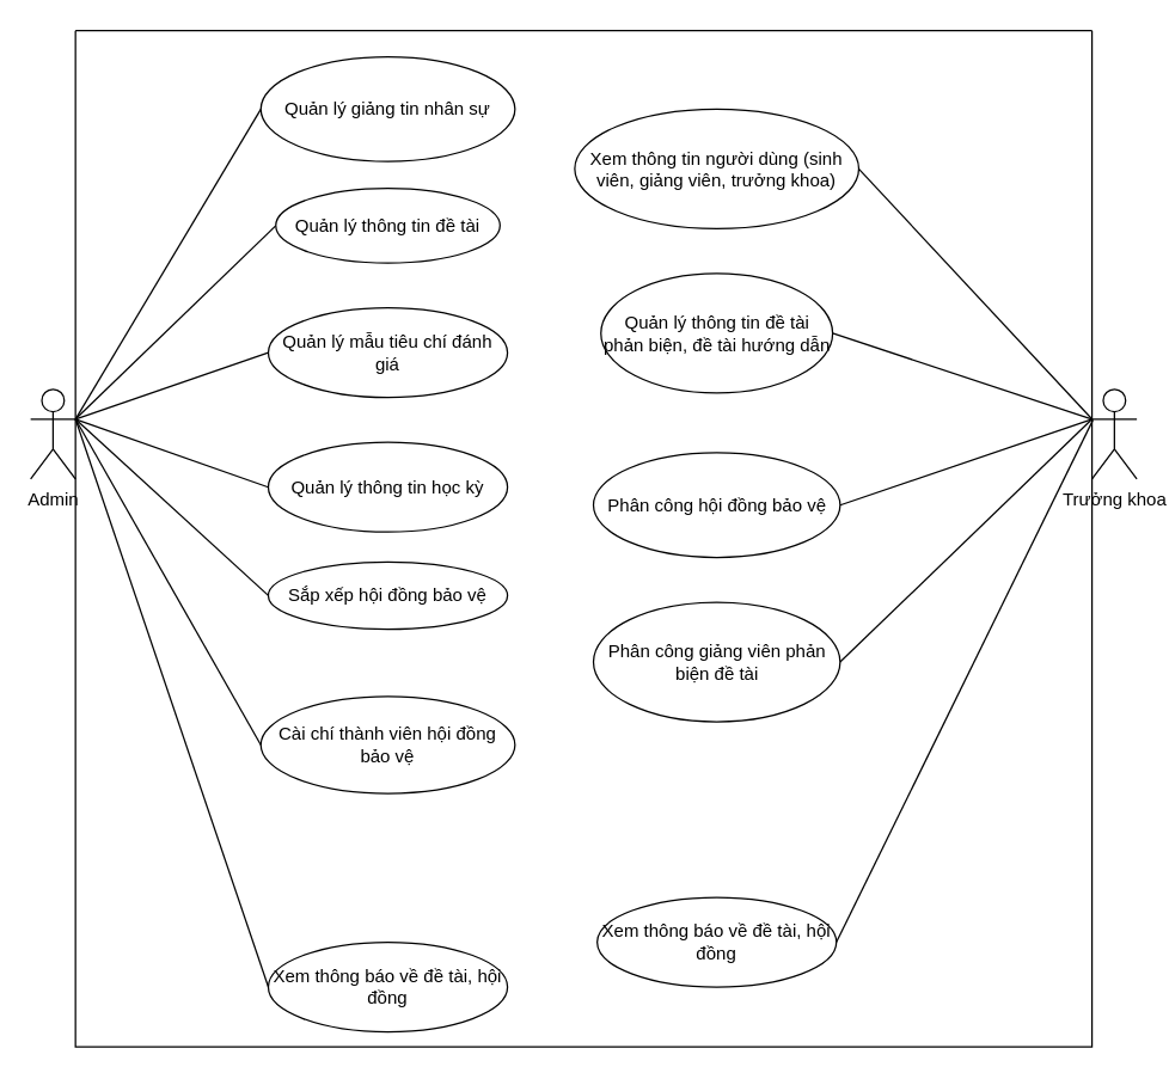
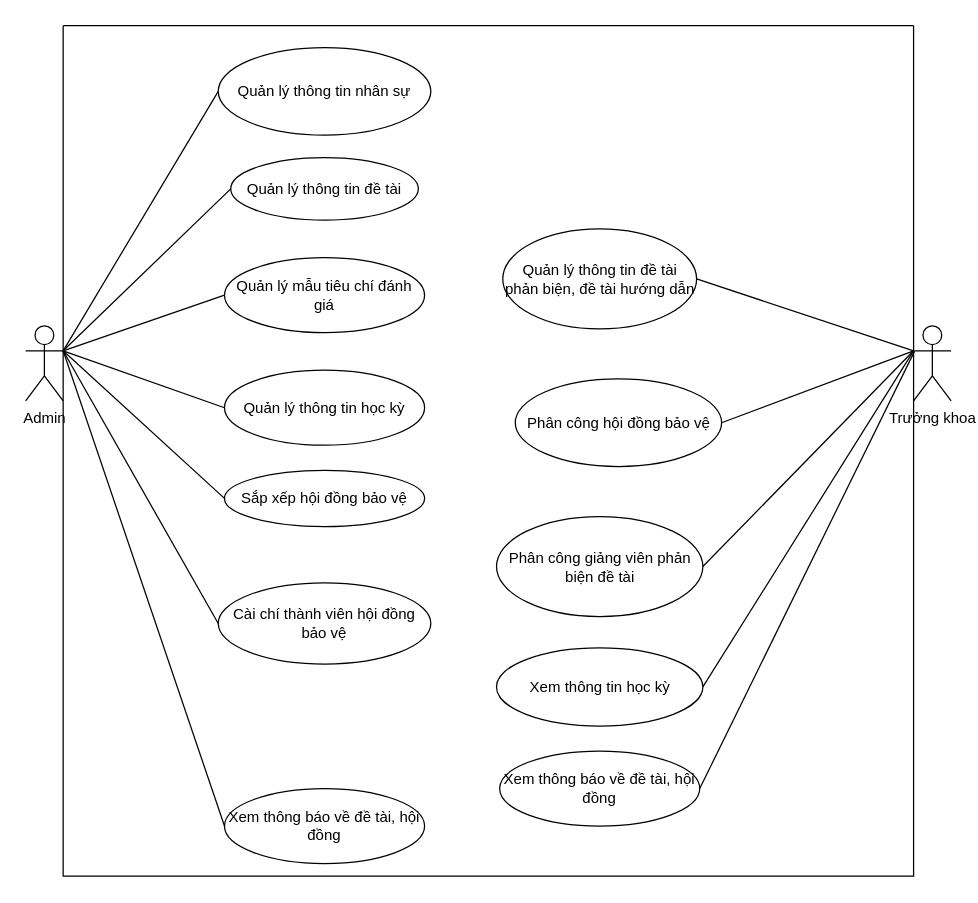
- <mxCell id="21" value="Quản lý giảng tin nhân sự" style="ellipse;whiteSpace=wrap;html=1;" parent="15" vertex="1"><mxGeometry x="124" y="17.5" width="170" height="70" as="geometry" /></mxCell>
+ <mxCell id="21" value="Quản lý thông tin nhân sự" style="ellipse;whiteSpace=wrap;html=1;" parent="15" vertex="1"><mxGeometry x="124" y="17.5" width="170" height="70" as="geometry" /></mxCell>
- <mxCell id="26" value="Xem thông tin người dùng (sinh viên, giảng viên, trưởng khoa)" style="ellipse;whiteSpace=wrap;html=1;" parent="15" vertex="1"><mxGeometry x="334" y="52.5" width="190" height="80" as="geometry" /></mxCell>
- <mxCell id="10" value="" style="endArrow=none;html=1;rounded=0;entryX=0;entryY=0.333;entryDx=0;entryDy=0;entryPerimeter=0;exitX=1;exitY=0.5;exitDx=0;exitDy=0;" parent="1" source="26" target="3" edge="1"><mxGeometry width="50" height="50" relative="1" as="geometry"><mxPoint x="360" y="380" as="sourcePoint" /><mxPoint x="410" y="330" as="targetPoint" /></mxGeometry></mxCell>
- <mxCell id="22" value="Phân công hội đồng bảo vệ" style="ellipse;whiteSpace=wrap;html=1;" parent="15" vertex="1"><mxGeometry x="346.5" y="282.5" width="165" height="70" as="geometry" /></mxCell>
+ <mxCell id="22" value="Phân công hội đồng bảo vệ" style="ellipse;whiteSpace=wrap;html=1;" parent="15" vertex="1"><mxGeometry x="361.5" y="282.5" width="165" height="70" as="geometry" /></mxCell>
+ <mxCell id="14" value="" style="endArrow=none;html=1;rounded=0;entryX=0;entryY=0.333;entryDx=0;entryDy=0;entryPerimeter=0;exitX=1;exitY=0.5;exitDx=0;exitDy=0;" parent="1" source="25" target="3" edge="1"><mxGeometry width="50" height="50" relative="1" as="geometry"><mxPoint x="360" y="380" as="sourcePoint" /><mxPoint x="410" y="330" as="targetPoint" /></mxGeometry></mxCell>
- <mxCell id="24" value="Phân công giảng viên phản biện đề tài" style="ellipse;whiteSpace=wrap;html=1;" parent="15" vertex="1"><mxGeometry x="346.5" y="382.5" width="165" height="80" as="geometry" /></mxCell>
+ <mxCell id="24" value="Phân công giảng viên phản biện đề tài" style="ellipse;whiteSpace=wrap;html=1;" parent="15" vertex="1"><mxGeometry x="346.5" y="392.5" width="165" height="80" as="geometry" /></mxCell>
+ <mxCell id="25" value="Xem thông tin học kỳ" style="ellipse;whiteSpace=wrap;html=1;" parent="15" vertex="1"><mxGeometry x="346.5" y="497.5" width="165" height="62.5" as="geometry" /></mxCell>
